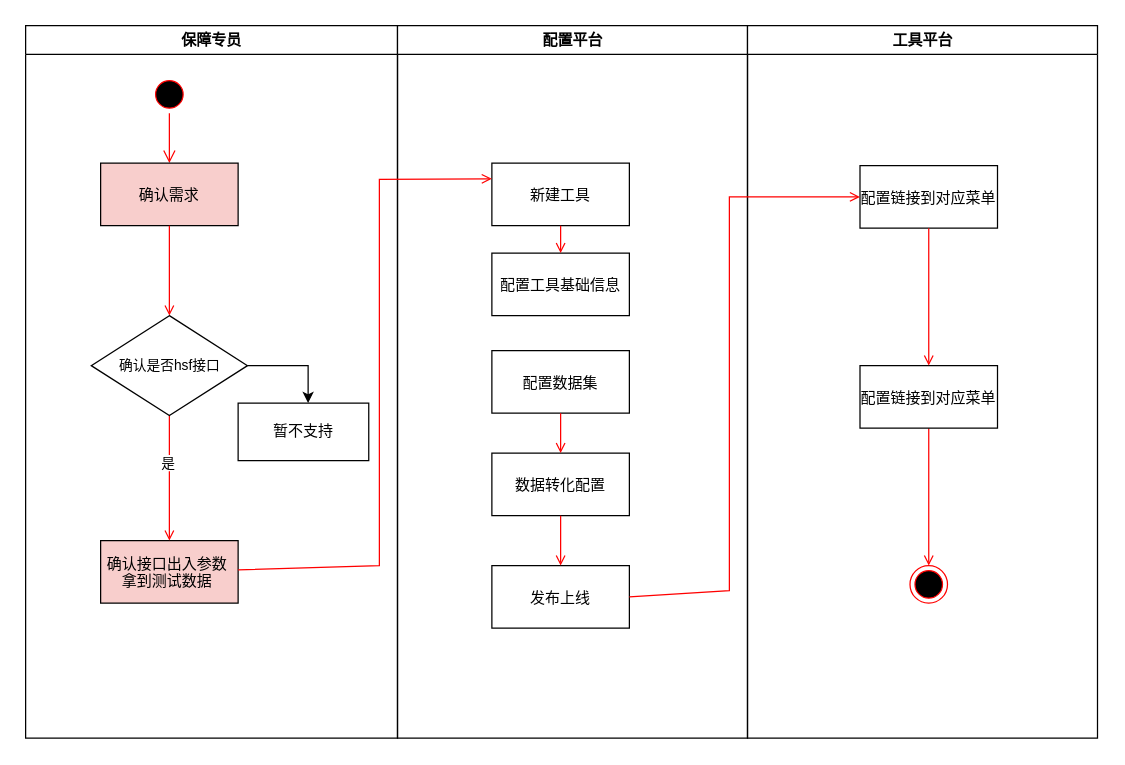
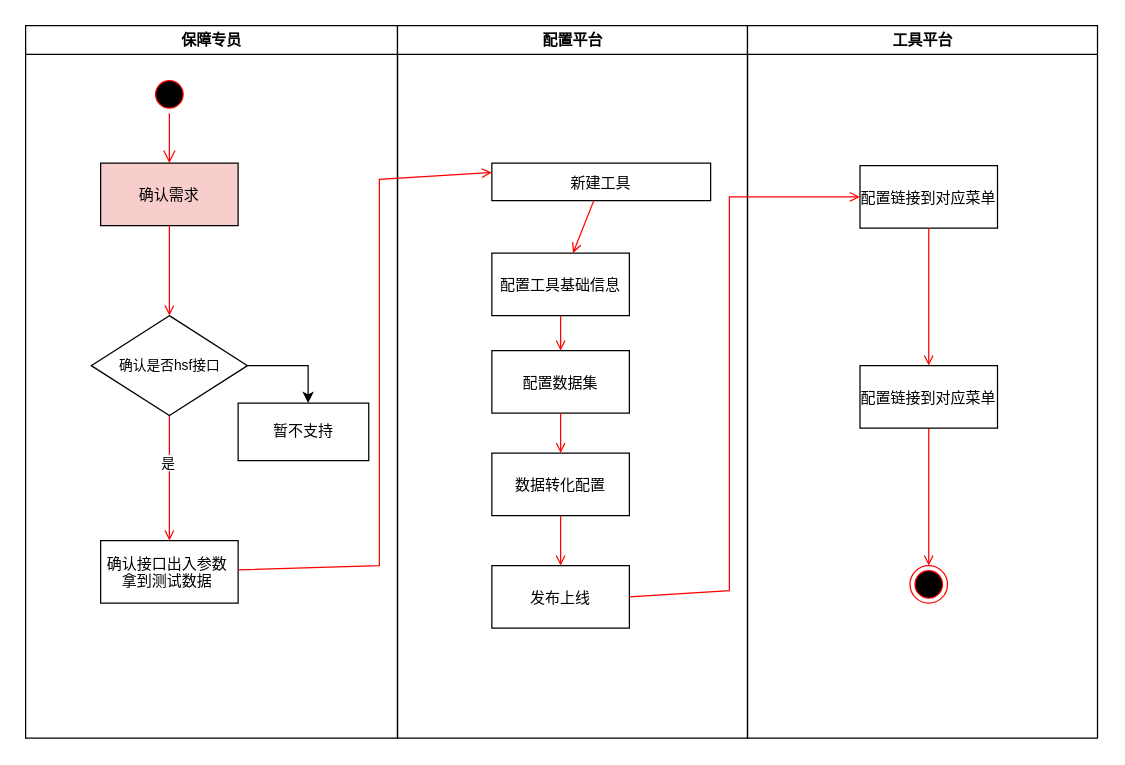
- <mxCell id="14" value="新建工具" style="" parent="13" vertex="1"><mxGeometry x="75.5" y="110" width="110" height="50" as="geometry" /></mxCell>
+ <mxCell id="14" value="新建工具" style="" parent="13" vertex="1"><mxGeometry x="75.5" y="110" width="175" height="30" as="geometry" /></mxCell>
+ <mxCell id="18" value="" style="endArrow=open;strokeColor=#FF0000;endFill=1;rounded=0" parent="13" source="15" target="17" edge="1"><mxGeometry relative="1" as="geometry" /></mxCell>
- <mxCell id="7" value="确认接口出入参数 &#10;拿到测试数据 " style="fillColor=#f8cecc;" parent="2" vertex="1"><mxGeometry x="60" y="412" width="110" height="50" as="geometry" /></mxCell>
+ <mxCell id="7" value="确认接口出入参数 &#10;拿到测试数据 " style="" parent="2" vertex="1"><mxGeometry x="60" y="412" width="110" height="50" as="geometry" /></mxCell>
